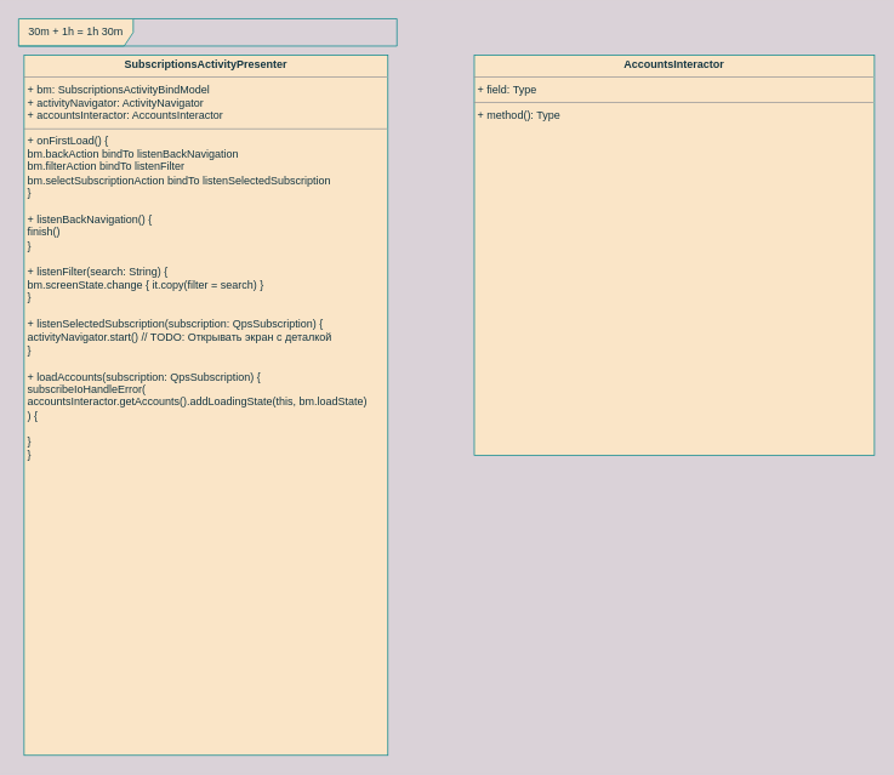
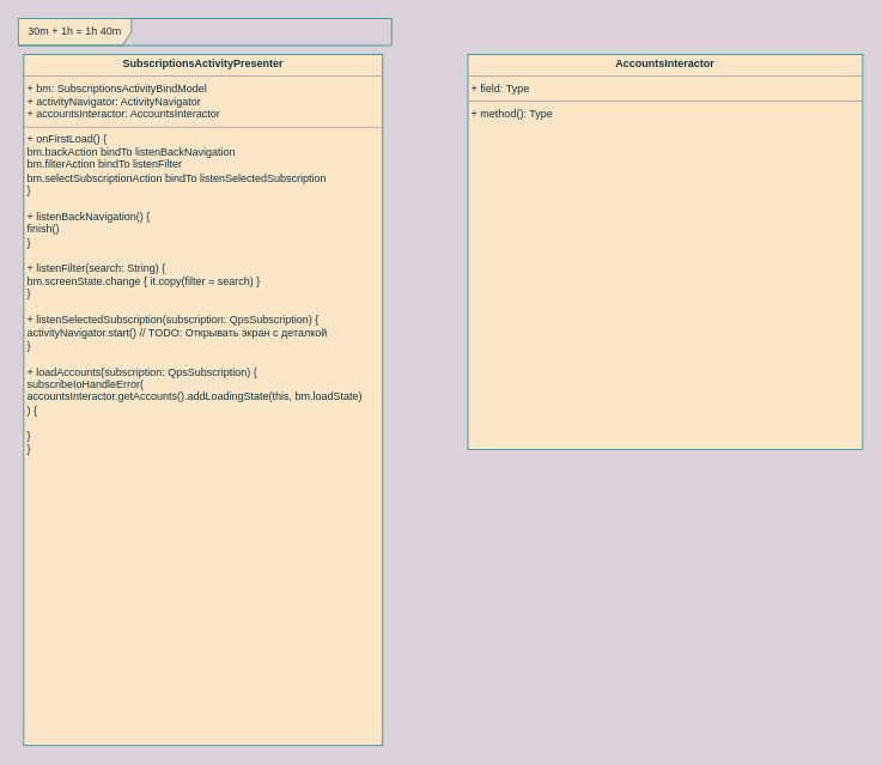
- <mxCell id="3" value="30m + 1h = 1h 30m" style="shape=umlFrame;whiteSpace=wrap;html=1;rounded=0;sketch=0;fontColor=#143642;strokeColor=#0F8B8D;fillColor=#FAE5C7;width=126;height=30;" vertex="1" parent="1"><mxGeometry x="20" y="20" width="416" height="30" as="geometry" /></mxCell>
+ <mxCell id="3" value="30m + 1h = 1h 40m" style="shape=umlFrame;whiteSpace=wrap;html=1;rounded=0;sketch=0;fontColor=#143642;strokeColor=#0F8B8D;fillColor=#FAE5C7;width=126;height=30;" vertex="1" parent="1"><mxGeometry x="20" y="20" width="416" height="30" as="geometry" /></mxCell>
